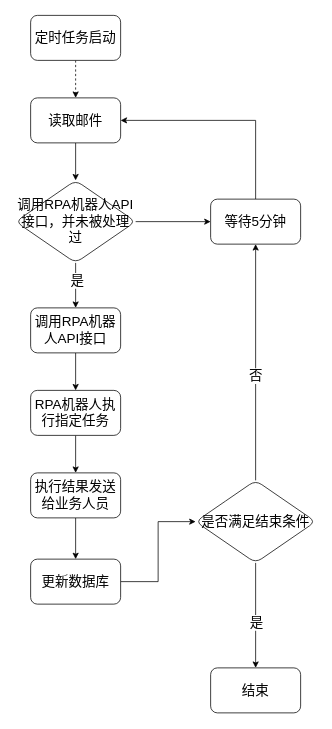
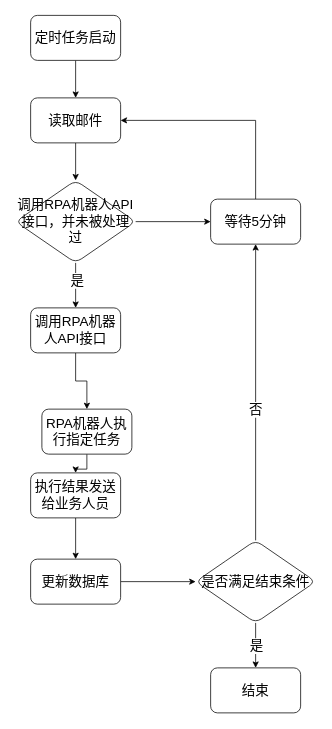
- <mxCell id="24" value="" style="edgeStyle=orthogonalEdgeStyle;rounded=0;orthogonalLoop=1;jettySize=auto;html=1;fontSize=18;dashed=1;" edge="1" parent="1" source="25" target="3"><mxGeometry relative="1" as="geometry" /></mxCell>
+ <mxCell id="24" value="" style="edgeStyle=orthogonalEdgeStyle;rounded=0;orthogonalLoop=1;jettySize=auto;html=1;fontSize=18;" edge="1" parent="1" source="25" target="3"><mxGeometry relative="1" as="geometry" /></mxCell>
- <mxCell id="13" value="RPA机器人执行指定任务" style="whiteSpace=wrap;html=1;rounded=1;fontSize=18;" vertex="1" parent="1"><mxGeometry x="40" y="520" width="120" height="60" as="geometry" /></mxCell>
+ <mxCell id="13" value="RPA机器人执行指定任务" style="whiteSpace=wrap;html=1;rounded=1;fontSize=18;" vertex="1" parent="1"><mxGeometry x="55" y="545" width="120" height="60" as="geometry" /></mxCell>
- <mxCell id="22" value="&lt;font style=&quot;font-size: 18px;&quot;&gt;是否满足结束条件&lt;/font&gt;" style="rhombus;whiteSpace=wrap;html=1;rounded=1;fontSize=18;" vertex="1" parent="1"><mxGeometry x="260" y="640" width="160" height="110" as="geometry" /></mxCell>
+ <mxCell id="22" value="&lt;font style=&quot;font-size: 18px;&quot;&gt;是否满足结束条件&lt;/font&gt;" style="rhombus;whiteSpace=wrap;html=1;rounded=1;fontSize=18;" vertex="1" parent="1"><mxGeometry x="260" y="720" width="160" height="110" as="geometry" /></mxCell>
